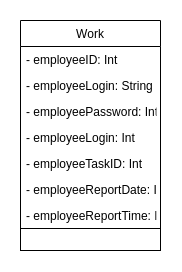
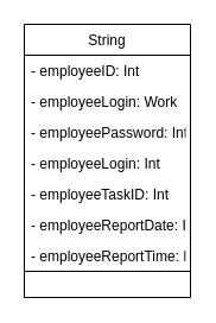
- <mxCell id="2" value="Work" style="swimlane;fontStyle=0;childLayout=stackLayout;horizontal=1;startSize=26;fillColor=none;horizontalStack=0;resizeParent=1;resizeParentMax=0;resizeLast=0;collapsible=1;marginBottom=0;" vertex="1" parent="1"><mxGeometry x="20" y="20" width="140" height="208" as="geometry" /></mxCell>
+ <mxCell id="2" value="String" style="swimlane;fontStyle=0;childLayout=stackLayout;horizontal=1;startSize=26;fillColor=none;horizontalStack=0;resizeParent=1;resizeParentMax=0;resizeLast=0;collapsible=1;marginBottom=0;" vertex="1" parent="1"><mxGeometry x="20" y="20" width="140" height="208" as="geometry" /></mxCell>
- <mxCell id="4" value="- employeeLogin: String" style="text;strokeColor=none;fillColor=none;align=left;verticalAlign=top;spacingLeft=4;spacingRight=4;overflow=hidden;rotatable=0;points=[[0,0.5],[1,0.5]];portConstraint=eastwest;" vertex="1" parent="2"><mxGeometry y="52" width="140" height="26" as="geometry" /></mxCell>
+ <mxCell id="4" value="- employeeLogin: Work" style="text;strokeColor=none;fillColor=none;align=left;verticalAlign=top;spacingLeft=4;spacingRight=4;overflow=hidden;rotatable=0;points=[[0,0.5],[1,0.5]];portConstraint=eastwest;" vertex="1" parent="2"><mxGeometry y="52" width="140" height="26" as="geometry" /></mxCell>
